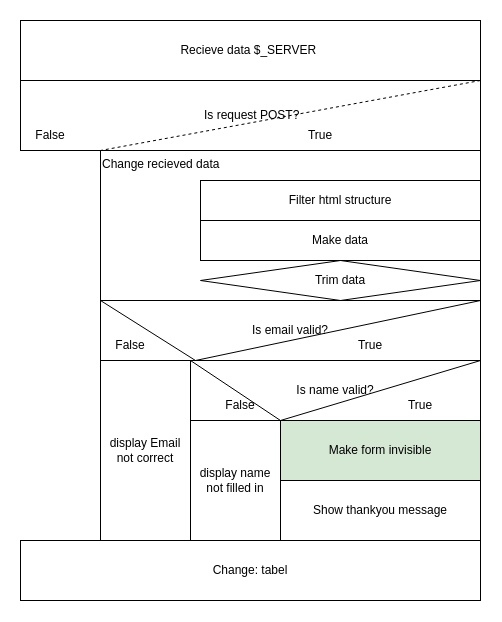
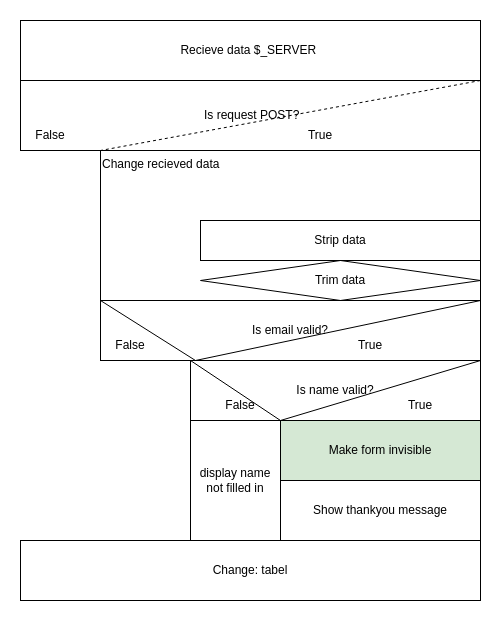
- <mxCell id="9" value="&lt;span&gt;Filter html structure&lt;/span&gt;" style="rounded=0;whiteSpace=wrap;html=1;" parent="1" vertex="1"><mxGeometry x="200" y="180" width="280" height="40" as="geometry" /></mxCell>
- <mxCell id="11" value="Make data" style="rounded=0;whiteSpace=wrap;html=1;" parent="1" vertex="1"><mxGeometry x="200" y="220" width="280" height="40" as="geometry" /></mxCell>
+ <mxCell id="11" value="Strip data" style="rounded=0;whiteSpace=wrap;html=1;" parent="1" vertex="1"><mxGeometry x="200" y="220" width="280" height="40" as="geometry" /></mxCell>
- <mxCell id="17" value="display Email not correct" style="rounded=0;whiteSpace=wrap;html=1;" parent="1" vertex="1"><mxGeometry x="100" y="360" width="90" height="180" as="geometry" /></mxCell>
